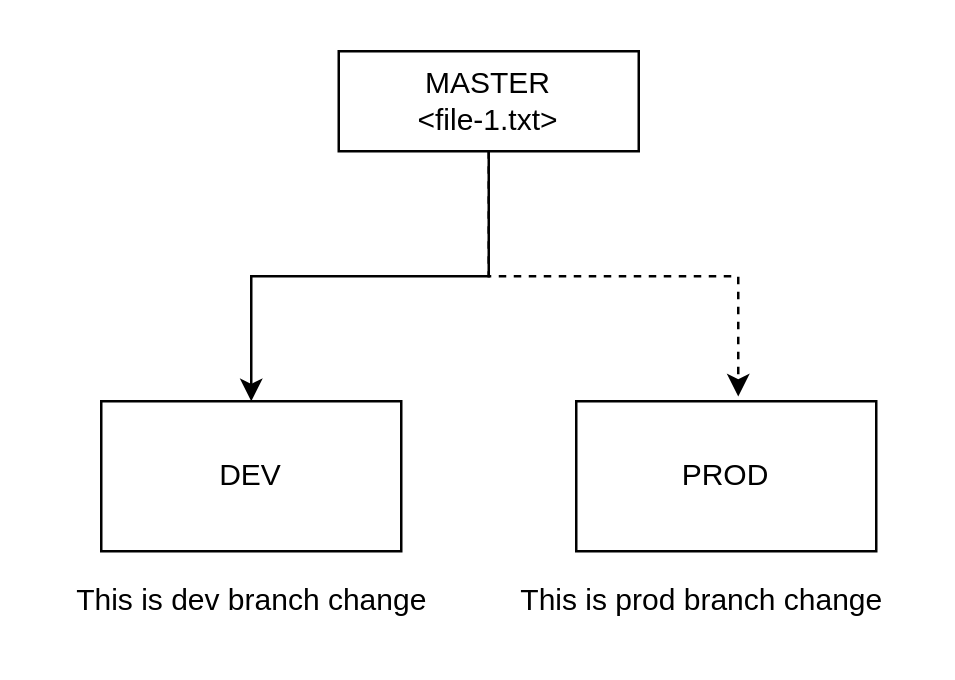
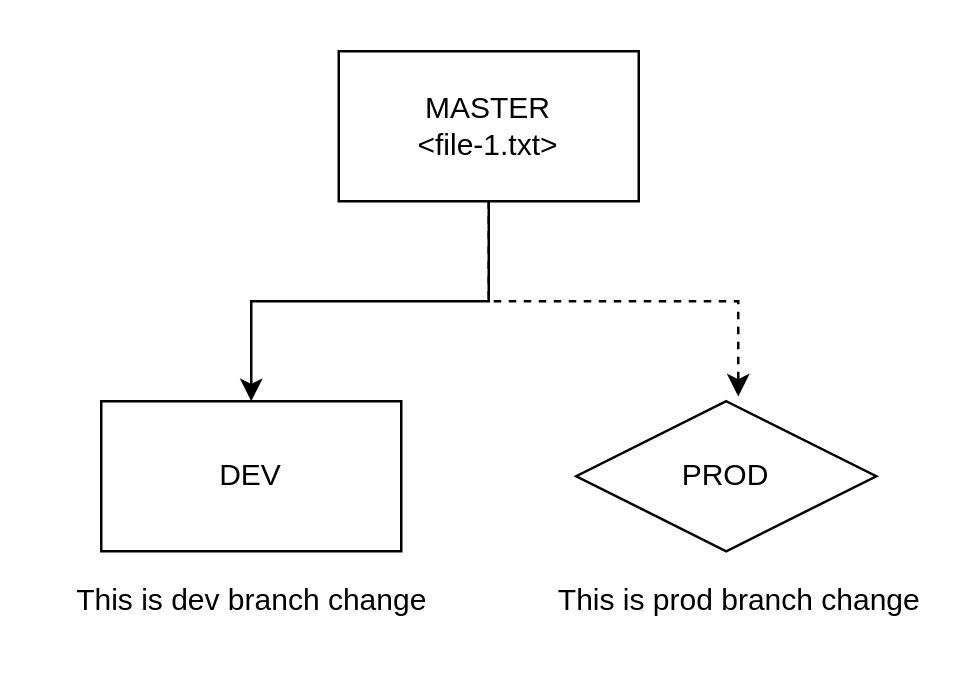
- <mxCell id="4" value="MASTER&lt;br&gt;&amp;lt;file-1.txt&amp;gt;" style="rounded=0;whiteSpace=wrap;html=1;" parent="1" vertex="1"><mxGeometry x="135" y="20" width="120" height="40" as="geometry" /></mxCell>
+ <mxCell id="4" value="MASTER&lt;br&gt;&amp;lt;file-1.txt&amp;gt;" style="rounded=0;whiteSpace=wrap;html=1;" parent="1" vertex="1"><mxGeometry x="135" y="20" width="120" height="60" as="geometry" /></mxCell>
- <mxCell id="6" value="PROD" style="rounded=0;whiteSpace=wrap;html=1;" parent="1" vertex="1"><mxGeometry x="230" y="160" width="120" height="60" as="geometry" /></mxCell>
+ <mxCell id="6" value="PROD" style="rhombus;whiteSpace=wrap;html=1;" parent="1" vertex="1"><mxGeometry x="230" y="160" width="120" height="60" as="geometry" /></mxCell>
- <mxCell id="8" value="This is prod branch change" style="text;html=1;align=center;verticalAlign=middle;resizable=0;points=[];autosize=1;strokeColor=none;fillColor=none;" parent="1" vertex="1"><mxGeometry x="200" y="230" width="160" height="20" as="geometry" /></mxCell>
+ <mxCell id="8" value="This is prod branch change" style="text;html=1;align=center;verticalAlign=middle;resizable=0;points=[];autosize=1;strokeColor=none;fillColor=none;" parent="1" vertex="1"><mxGeometry x="215" y="230" width="160" height="20" as="geometry" /></mxCell>
